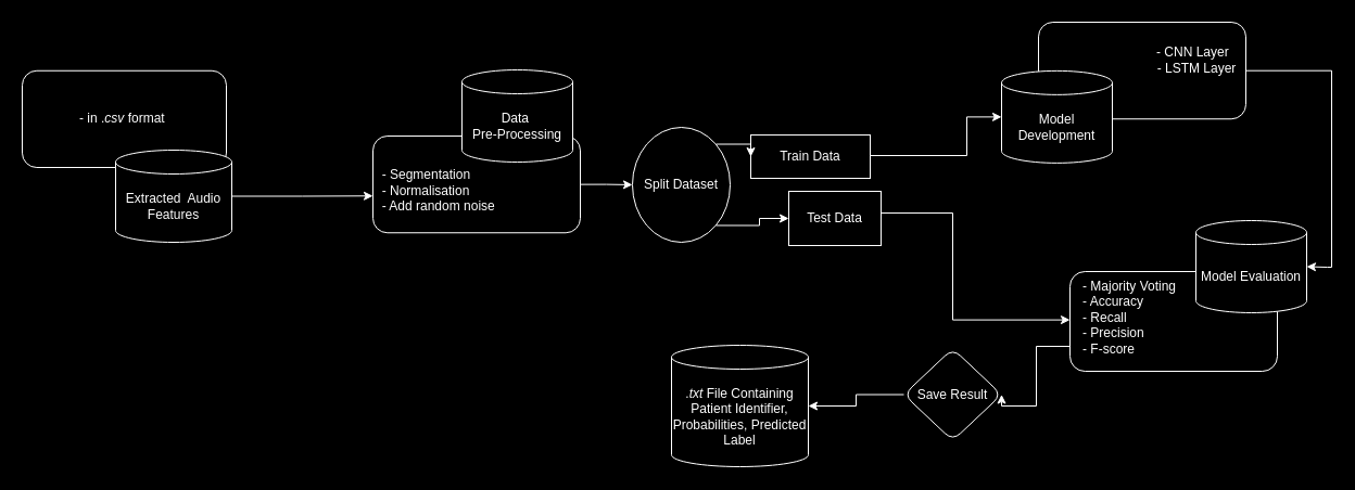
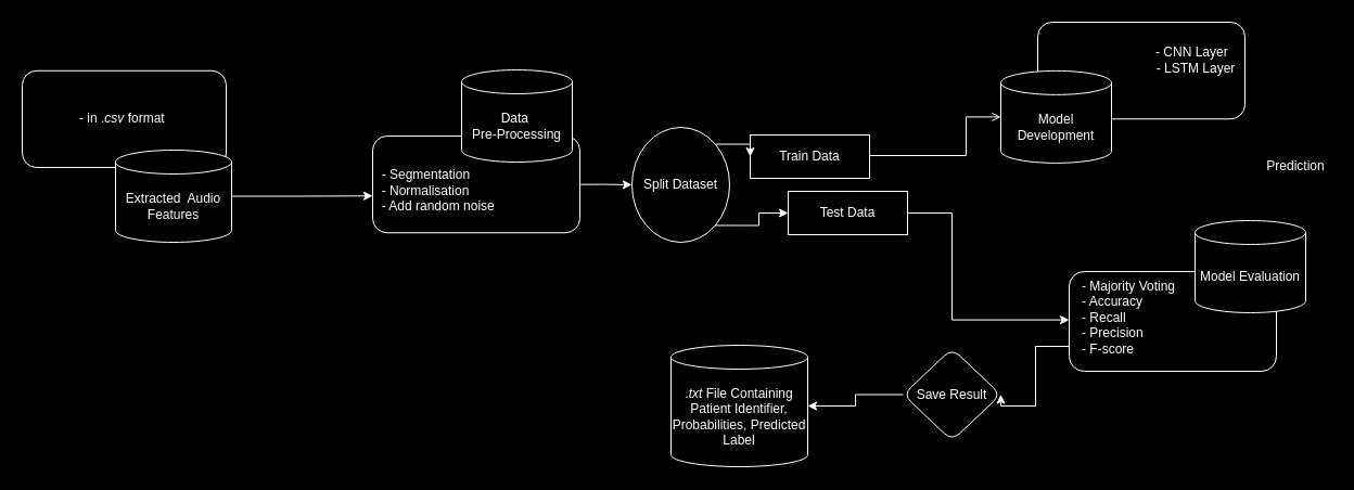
- <mxCell id="12" style="edgeStyle=orthogonalEdgeStyle;rounded=0;orthogonalLoop=1;jettySize=auto;html=1;strokeColor=#FFFFFF;entryX=0;entryY=0.5;entryDx=0;entryDy=0;entryPerimeter=0;" edge="1" parent="1" source="18" target="11"><mxGeometry relative="1" as="geometry"><mxPoint x="852" y="135" as="sourcePoint" /><mxPoint x="1006" y="98.37" as="targetPoint" /><Array as="points"><mxPoint x="890" y="143" /><mxPoint x="890" y="107" /></Array></mxGeometry></mxCell>
+ <mxCell id="12" style="edgeStyle=orthogonalEdgeStyle;rounded=0;orthogonalLoop=1;jettySize=auto;html=1;strokeColor=#FFFFFF;entryX=0;entryY=0.5;entryDx=0;entryDy=0;entryPerimeter=0;endArrow=open;" edge="1" parent="1" source="18" target="11"><mxGeometry relative="1" as="geometry"><mxPoint x="852" y="135" as="sourcePoint" /><mxPoint x="1006" y="98.37" as="targetPoint" /><Array as="points"><mxPoint x="890" y="143" /><mxPoint x="890" y="107" /></Array></mxGeometry></mxCell>
- <mxCell id="16" style="edgeStyle=orthogonalEdgeStyle;rounded=0;orthogonalLoop=1;jettySize=auto;html=1;entryX=1;entryY=0.5;entryDx=0;entryDy=0;entryPerimeter=0;strokeColor=#FFFFFF;" edge="1" parent="1" source="10" target="15"><mxGeometry relative="1" as="geometry"><Array as="points"><mxPoint x="1226" y="65" /><mxPoint x="1226" y="246" /><mxPoint x="1222" y="246" /></Array></mxGeometry></mxCell>
+ <mxCell id="25" value="Prediction" style="text;html=1;align=center;verticalAlign=middle;whiteSpace=wrap;rounded=0;fontColor=#FFFFFF;" vertex="1" parent="1"><mxGeometry x="1164" y="138" width="60" height="30" as="geometry" /></mxCell>
- <mxCell id="17" value="Test Data" style="rounded=0;whiteSpace=wrap;html=1;fillColor=none;strokeColor=#FFFFFF;fontColor=#FFFFFF;" vertex="1" parent="1"><mxGeometry x="726" y="176" width="85" height="50" as="geometry" /></mxCell>
+ <mxCell id="17" value="Test Data" style="rounded=0;whiteSpace=wrap;html=1;fillColor=none;strokeColor=#FFFFFF;fontColor=#FFFFFF;" vertex="1" parent="1"><mxGeometry x="726" y="176" width="110" height="40" as="geometry" /></mxCell>
